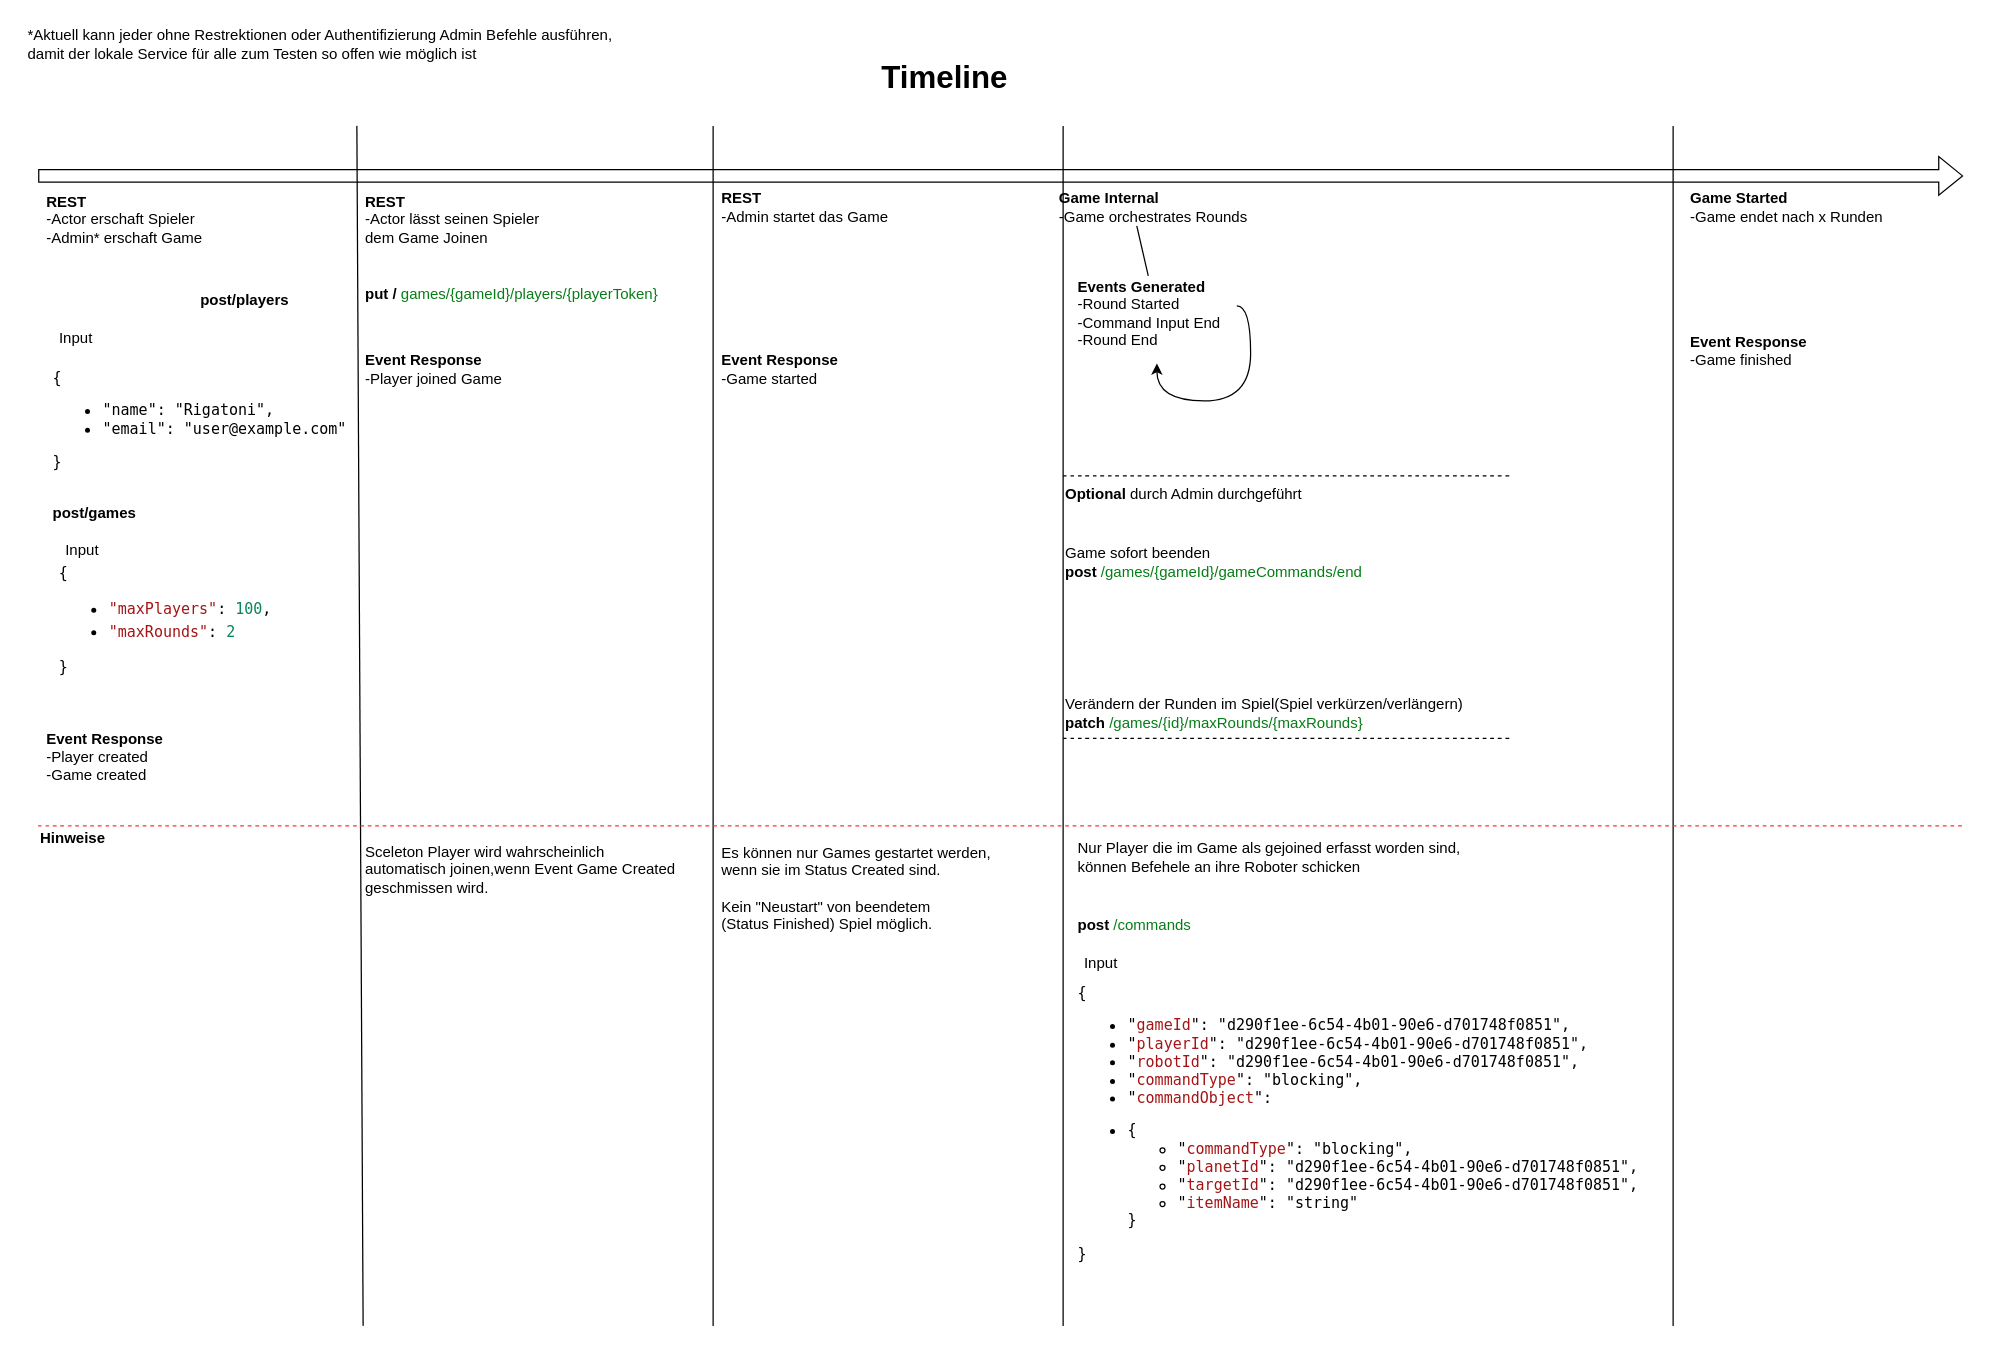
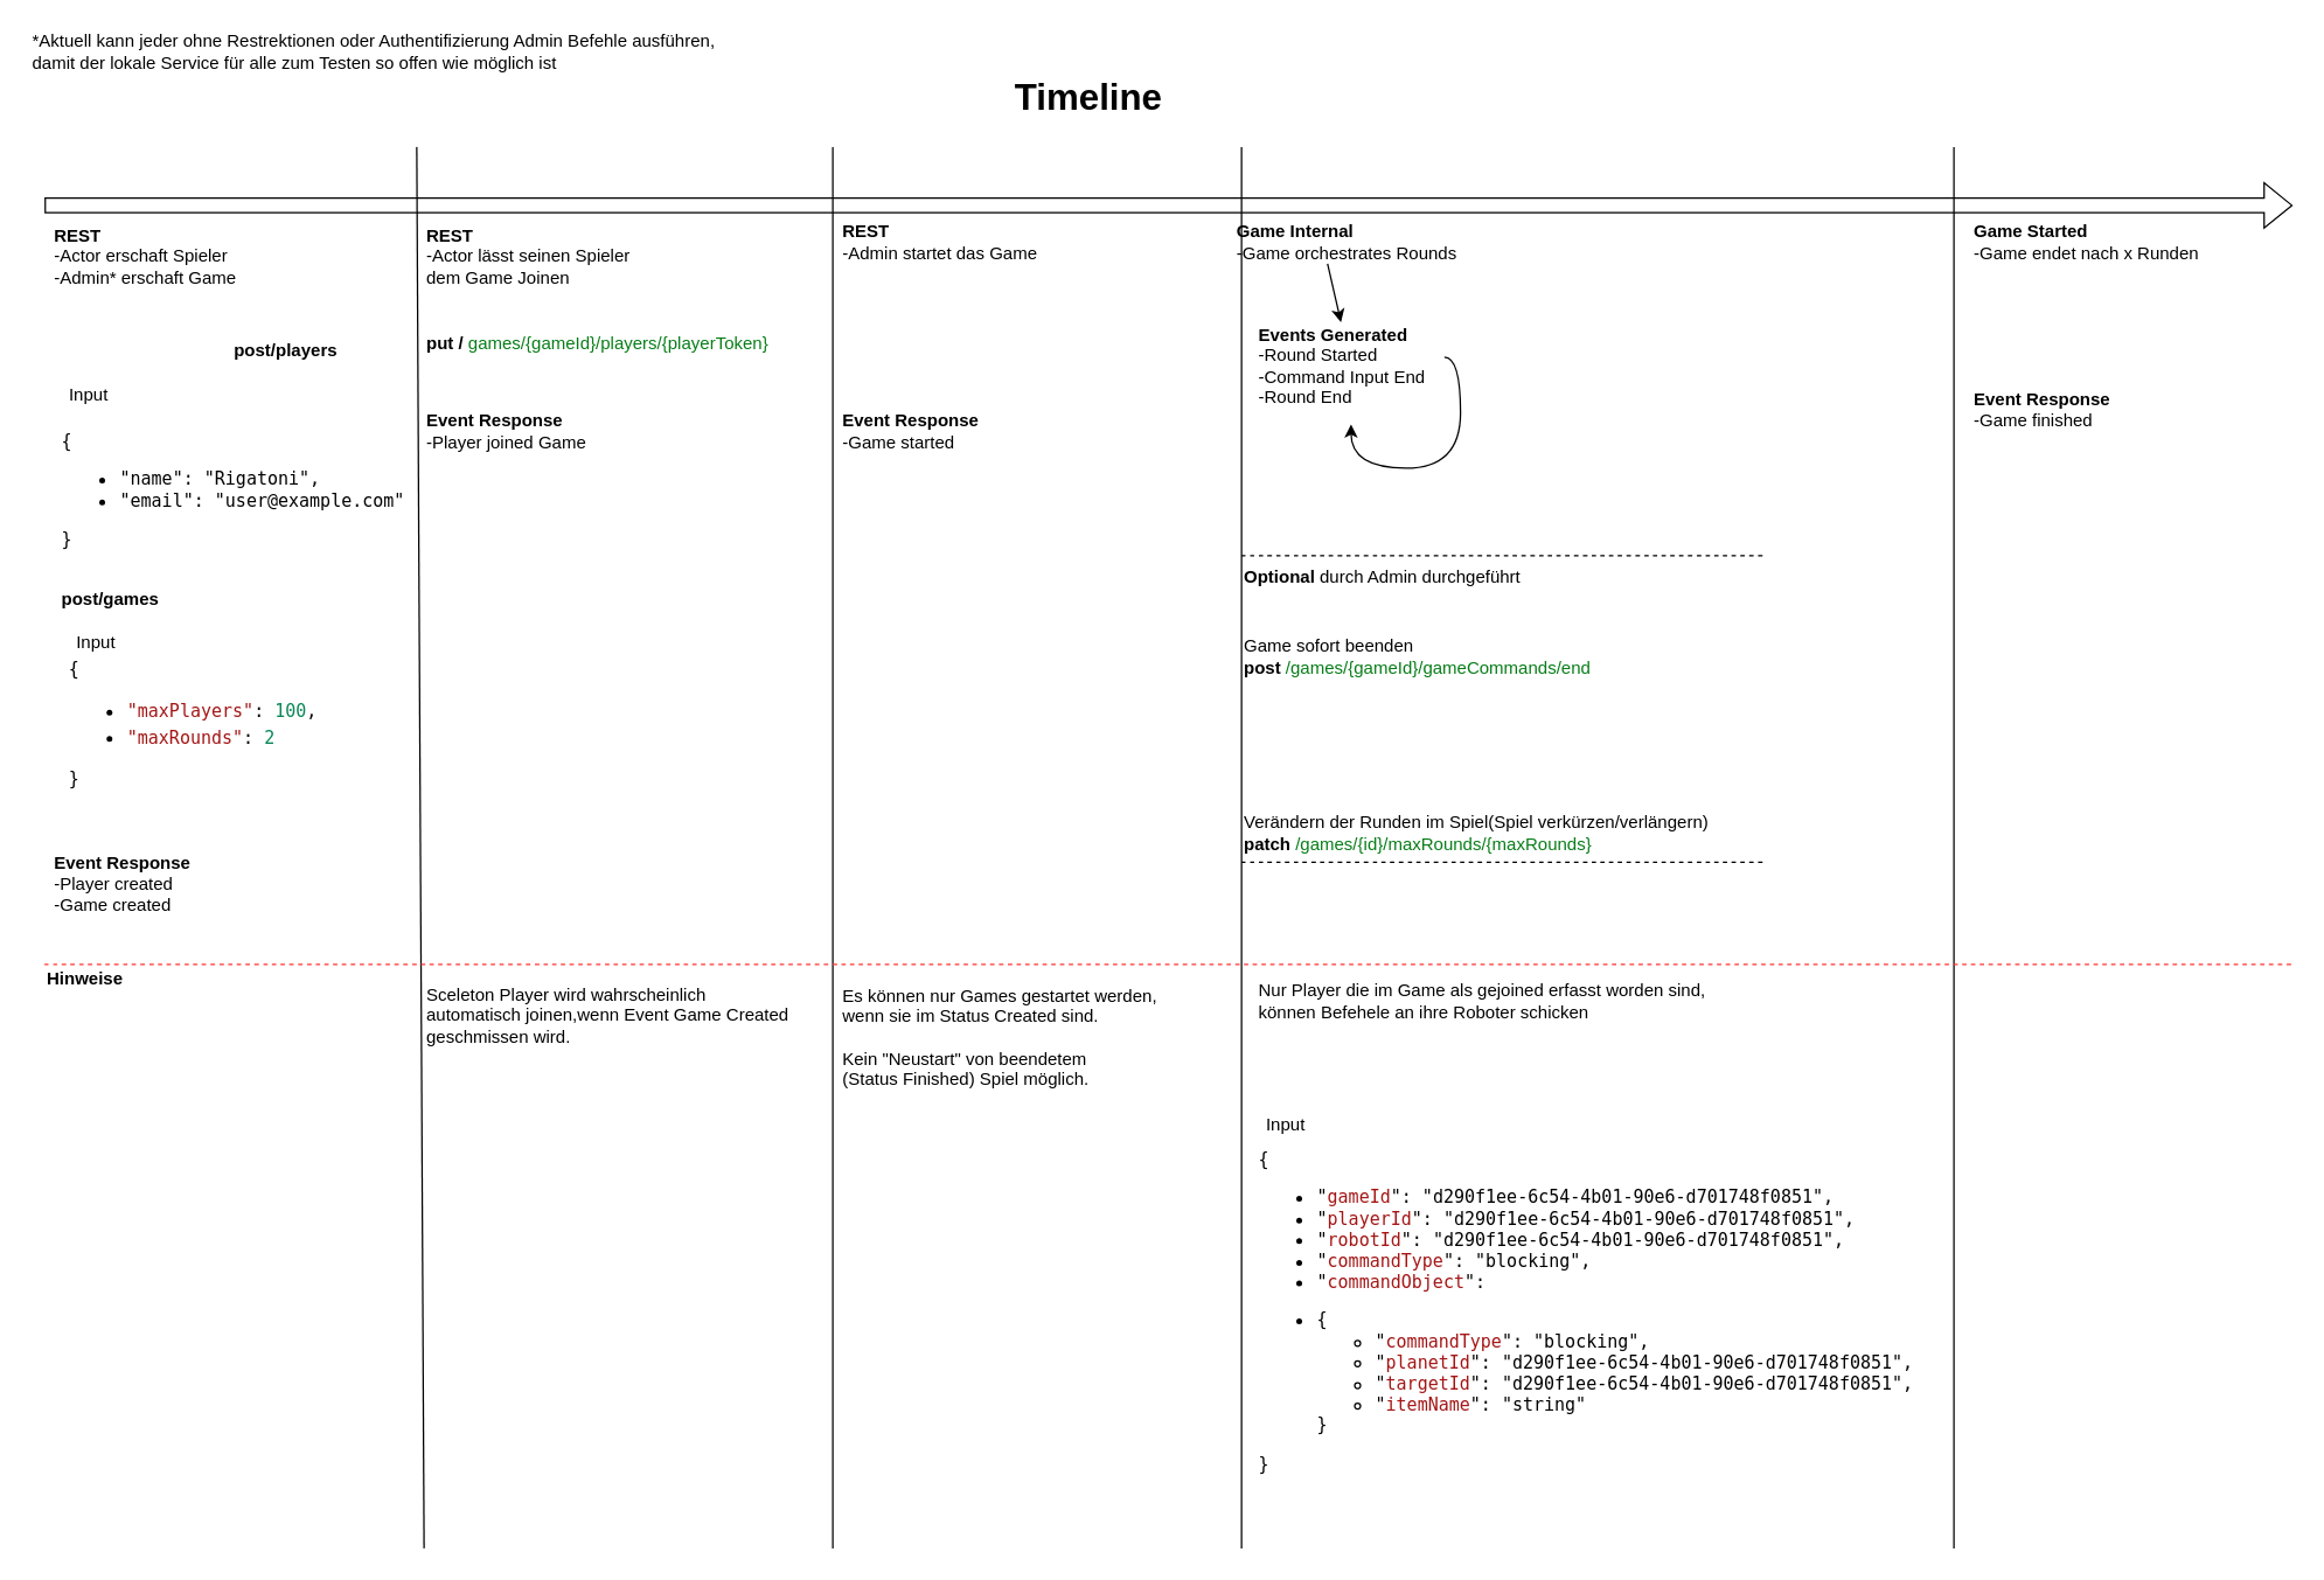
- <mxCell id="3" value="Timeline" style="text;html=1;align=center;verticalAlign=middle;resizable=0;points=[];autosize=1;strokeColor=none;fillColor=none;fontSize=25;fontStyle=1" vertex="1" parent="1"><mxGeometry x="695" y="40" width="120" height="40" as="geometry" /></mxCell>
+ <mxCell id="3" value="Timeline" style="text;html=1;align=center;verticalAlign=middle;resizable=0;points=[];autosize=1;strokeColor=none;fillColor=none;fontSize=25;fontStyle=1" vertex="1" parent="1"><mxGeometry x="685" y="45" width="120" height="40" as="geometry" /></mxCell>
- <mxCell id="17" value="" style="endArrow=none;html=1;rounded=0;exitX=0.376;exitY=1;exitDx=0;exitDy=0;exitPerimeter=0;" edge="1" parent="1" source="15" target="16"><mxGeometry width="50" height="50" relative="1" as="geometry"><mxPoint x="650" y="480" as="sourcePoint" /><mxPoint x="700" y="430" as="targetPoint" /></mxGeometry></mxCell>
+ <mxCell id="17" value="" style="endArrow=classic;html=1;rounded=0;exitX=0.376;exitY=1;exitDx=0;exitDy=0;exitPerimeter=0;" edge="1" parent="1" source="15" target="16"><mxGeometry width="50" height="50" relative="1" as="geometry"><mxPoint x="650" y="480" as="sourcePoint" /><mxPoint x="700" y="430" as="targetPoint" /></mxGeometry></mxCell>
- <mxCell id="38" value="&lt;b&gt;post &lt;/b&gt;&lt;span style=&quot;color: #067d17&quot;&gt;/commands&lt;/span&gt;" style="text;html=1;align=left;verticalAlign=middle;resizable=0;points=[];autosize=1;strokeColor=none;fillColor=none;" vertex="1" parent="1"><mxGeometry x="860" y="730" width="110" height="20" as="geometry" /></mxCell>
